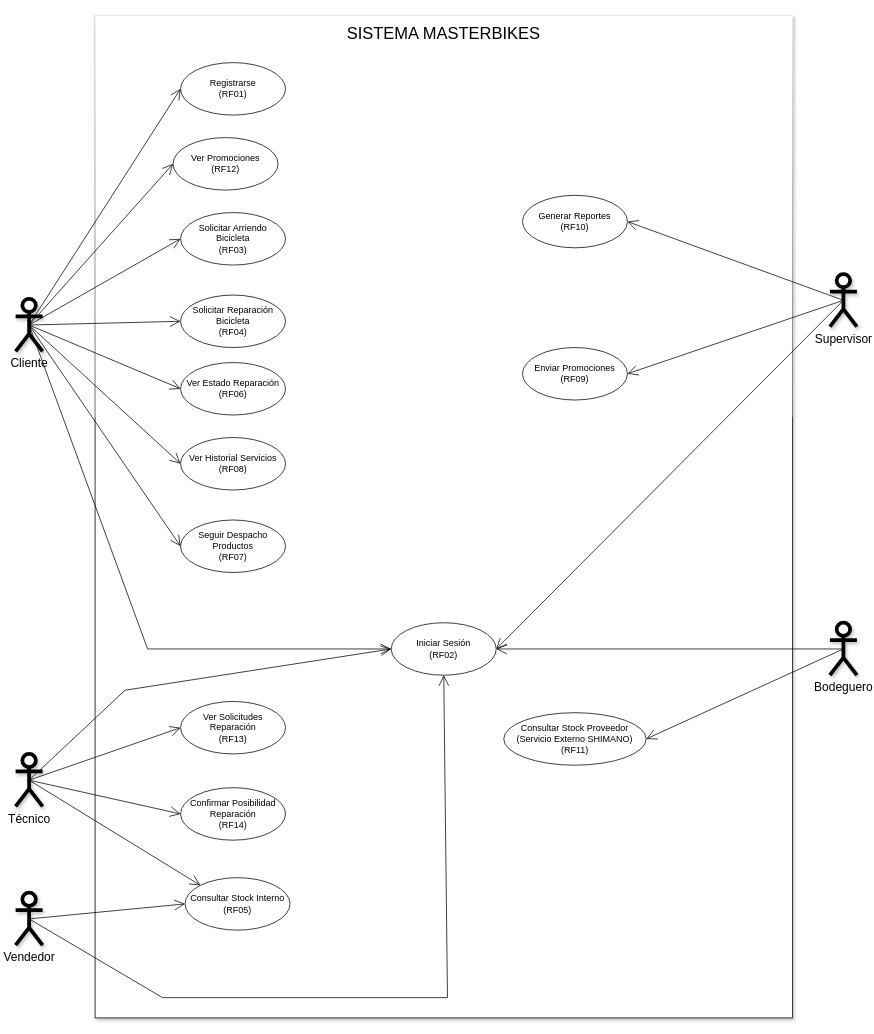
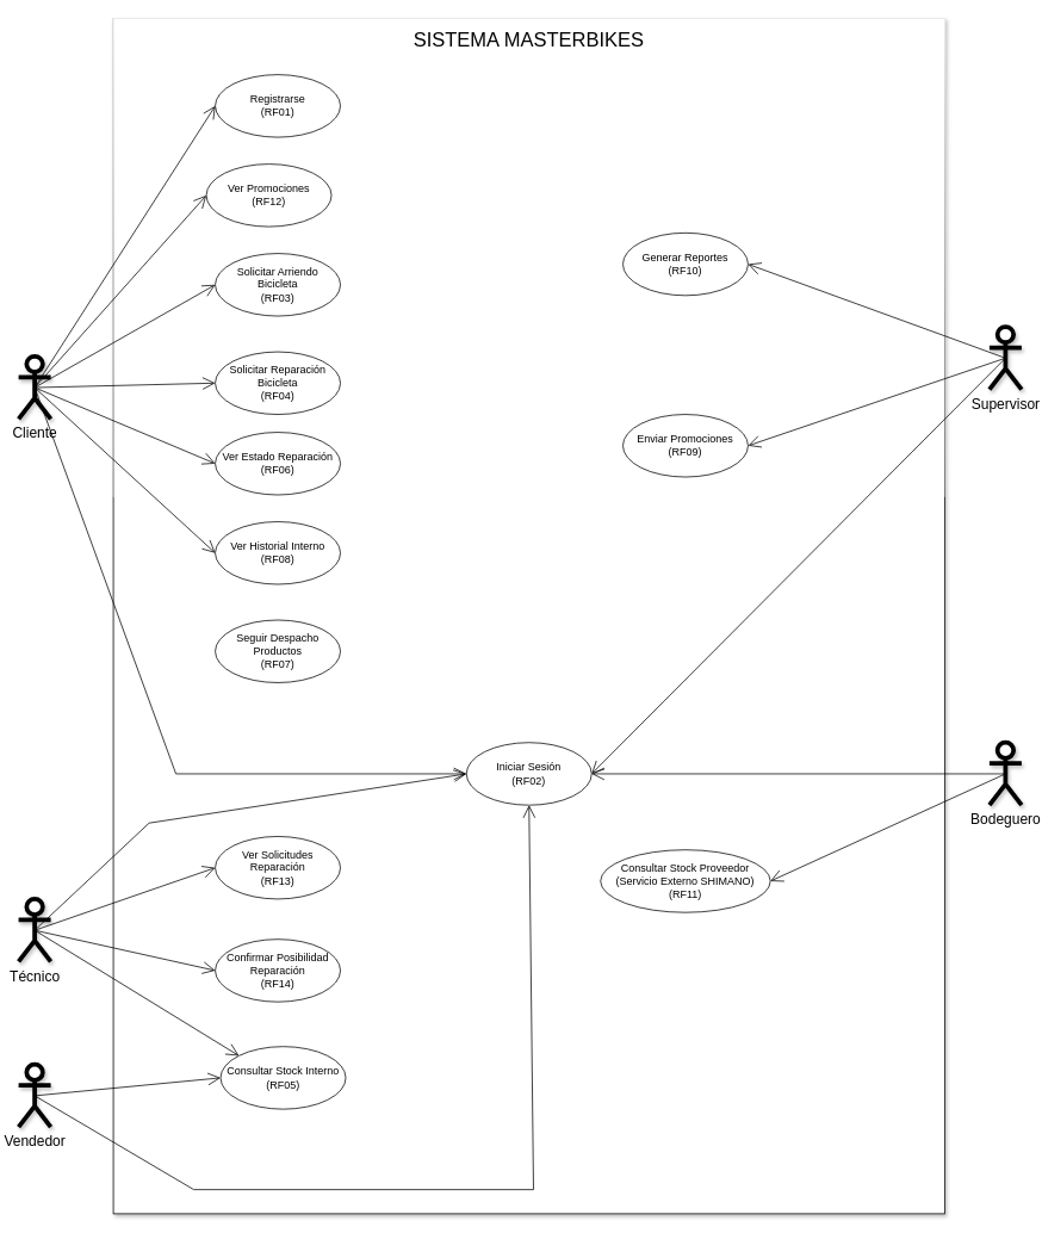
- <mxCell id="29" value="" style="endArrow=open;endFill=1;endSize=12;html=1;rounded=0;exitX=0.5;exitY=0.5;exitDx=0;exitDy=0;exitPerimeter=0;entryX=0;entryY=0.5;entryDx=0;entryDy=0;" parent="1" source="4" target="14" edge="1"><mxGeometry width="160" relative="1" as="geometry"><mxPoint x="45" y="263" as="sourcePoint" /><mxPoint x="250" y="628" as="targetPoint" /></mxGeometry></mxCell>
- <mxCell id="15" value="Ver Historial Servicios&lt;div&gt;(RF08)&lt;/div&gt;" style="ellipse;whiteSpace=wrap;html=1;" parent="1" vertex="1"><mxGeometry x="240" y="583" width="140" height="70" as="geometry" /></mxCell>
+ <mxCell id="15" value="Ver Historial Interno&lt;div&gt;(RF08)&lt;/div&gt;" style="ellipse;whiteSpace=wrap;html=1;" parent="1" vertex="1"><mxGeometry x="240" y="583" width="140" height="70" as="geometry" /></mxCell>
